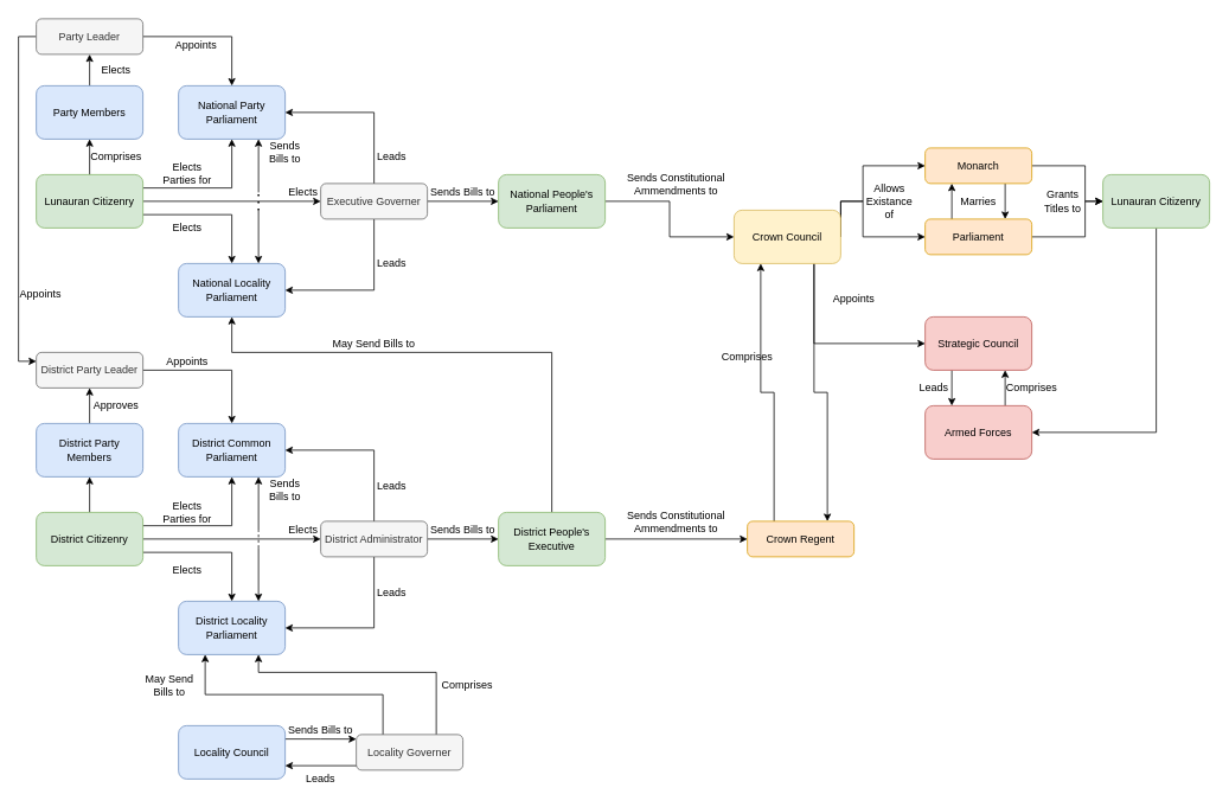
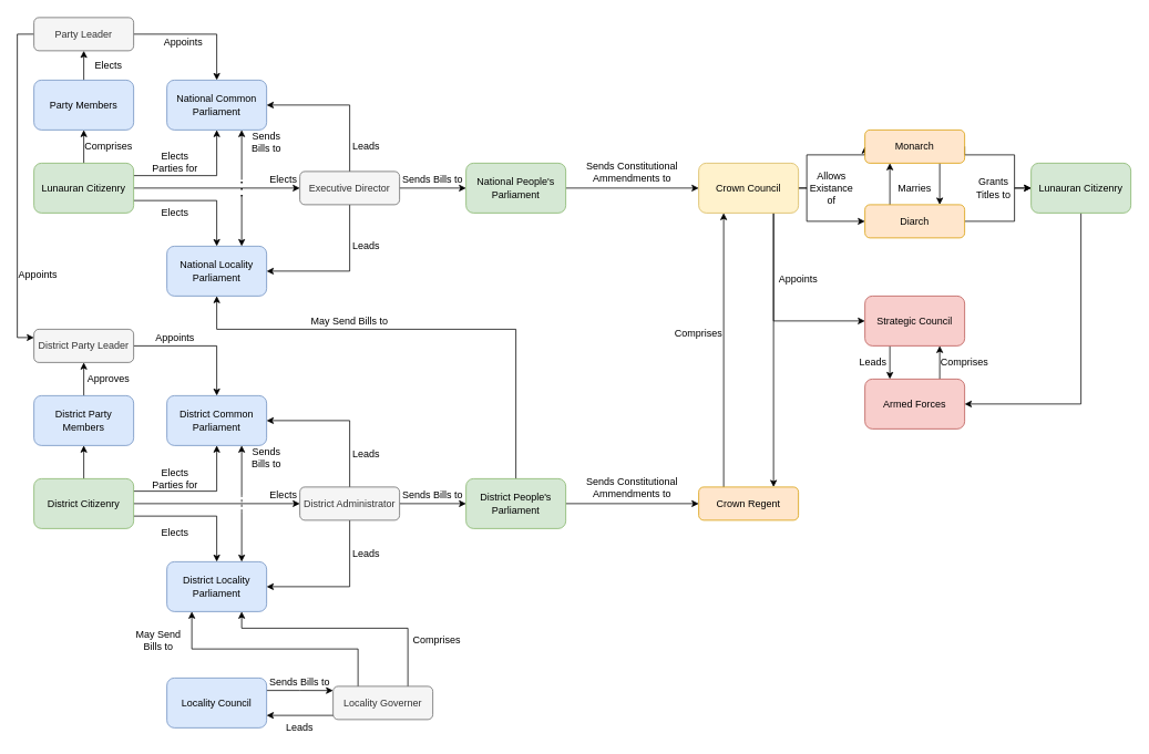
- <mxCell id="14" value="National Party Parliament" style="rounded=1;whiteSpace=wrap;html=1;fillColor=#dae8fc;strokeColor=#6c8ebf;" parent="1" vertex="1"><mxGeometry x="200" y="96" width="120" height="60" as="geometry" /></mxCell>
+ <mxCell id="14" value="National Common Parliament" style="rounded=1;whiteSpace=wrap;html=1;fillColor=#dae8fc;strokeColor=#6c8ebf;" parent="1" vertex="1"><mxGeometry x="200" y="96" width="120" height="60" as="geometry" /></mxCell>
- <mxCell id="88" value="Monarch" style="rounded=1;whiteSpace=wrap;html=1;fillColor=#ffe6cc;strokeColor=#d79b00;" parent="1" vertex="1"><mxGeometry x="1040" y="166" width="120" height="40" as="geometry" /></mxCell>
+ <mxCell id="88" value="Monarch" style="rounded=1;whiteSpace=wrap;html=1;fillColor=#ffe6cc;strokeColor=#d79b00;" parent="1" vertex="1"><mxGeometry x="1040" y="156" width="120" height="40" as="geometry" /></mxCell>
- <mxCell id="20" value="Executive Governer" style="rounded=1;whiteSpace=wrap;html=1;fillColor=#f5f5f5;fontColor=#333333;strokeColor=#666666;" parent="1" vertex="1"><mxGeometry x="360" y="206" width="120" height="40" as="geometry" /></mxCell>
+ <mxCell id="20" value="Executive Director" style="rounded=1;whiteSpace=wrap;html=1;fillColor=#f5f5f5;fontColor=#333333;strokeColor=#666666;" parent="1" vertex="1"><mxGeometry x="360" y="206" width="120" height="40" as="geometry" /></mxCell>
- <mxCell id="79" value="Crown Council" style="rounded=1;whiteSpace=wrap;html=1;fillColor=#fff2cc;strokeColor=#d6b656;" parent="1" vertex="1"><mxGeometry x="825" y="236" width="120" height="60" as="geometry" /></mxCell>
+ <mxCell id="79" value="Crown Council" style="rounded=1;whiteSpace=wrap;html=1;fillColor=#fff2cc;strokeColor=#d6b656;" parent="1" vertex="1"><mxGeometry x="840" y="196" width="120" height="60" as="geometry" /></mxCell>
- <mxCell id="91" value="Parliament" style="rounded=1;whiteSpace=wrap;html=1;fillColor=#ffe6cc;strokeColor=#d79b00;" parent="1" vertex="1"><mxGeometry x="1040" y="246" width="120" height="40" as="geometry" /></mxCell>
+ <mxCell id="91" value="Diarch" style="rounded=1;whiteSpace=wrap;html=1;fillColor=#ffe6cc;strokeColor=#d79b00;" parent="1" vertex="1"><mxGeometry x="1040" y="246" width="120" height="40" as="geometry" /></mxCell>
- <mxCell id="35" value="District People's Executive" style="rounded=1;whiteSpace=wrap;html=1;fillColor=#d5e8d4;strokeColor=#82b366;" parent="1" vertex="1"><mxGeometry x="560" y="576" width="120" height="60" as="geometry" /></mxCell>
+ <mxCell id="35" value="District People's Parliament" style="rounded=1;whiteSpace=wrap;html=1;fillColor=#d5e8d4;strokeColor=#82b366;" parent="1" vertex="1"><mxGeometry x="560" y="576" width="120" height="60" as="geometry" /></mxCell>
